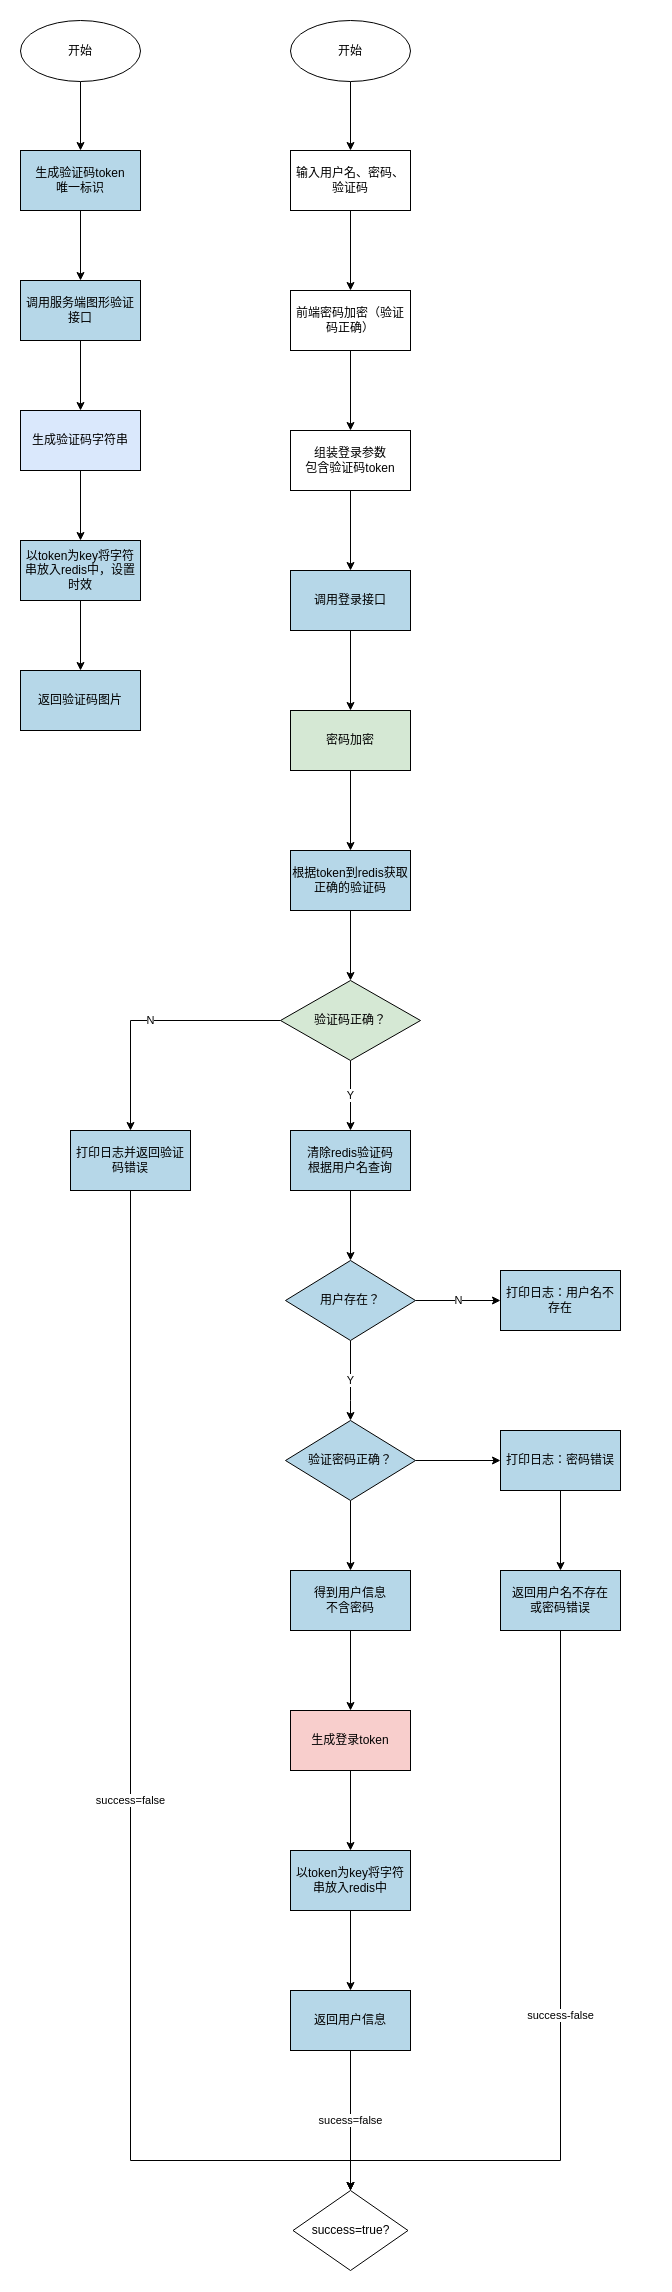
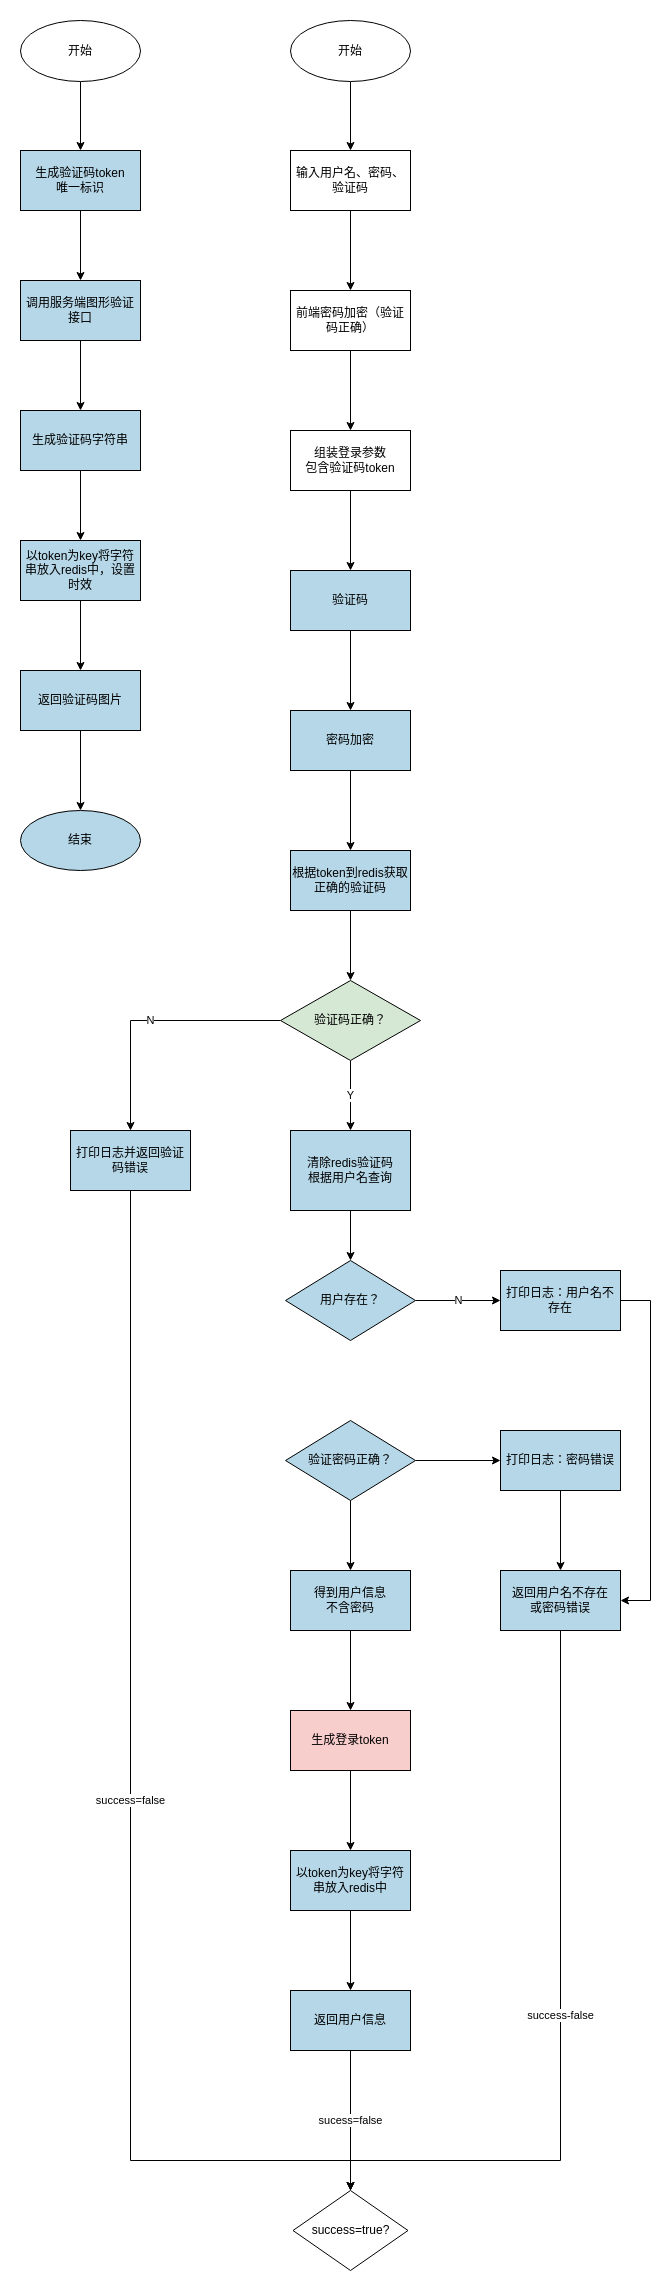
- <mxCell id="9" value="生成验证码字符串" style="whiteSpace=wrap;html=1;fillColor=#dae8fc;" vertex="1" parent="1"><mxGeometry x="20" y="410" width="120" height="60" as="geometry" /></mxCell>
+ <mxCell id="9" value="生成验证码字符串" style="whiteSpace=wrap;html=1;fillColor=#b6d7e8;" vertex="1" parent="1"><mxGeometry x="20" y="410" width="120" height="60" as="geometry" /></mxCell>
- <mxCell id="24" value="调用登录接口" style="whiteSpace=wrap;html=1;fillColor=#b6d7e8;" vertex="1" parent="1"><mxGeometry x="290" y="570" width="120" height="60" as="geometry" /></mxCell>
+ <mxCell id="24" value="验证码" style="whiteSpace=wrap;html=1;fillColor=#b6d7e8;" vertex="1" parent="1"><mxGeometry x="290" y="570" width="120" height="60" as="geometry" /></mxCell>
- <mxCell id="26" value="密码加密" style="whiteSpace=wrap;html=1;fillColor=#d5e8d4;" vertex="1" parent="1"><mxGeometry x="290" y="710" width="120" height="60" as="geometry" /></mxCell>
+ <mxCell id="26" value="密码加密" style="whiteSpace=wrap;html=1;fillColor=#b6d7e8;" vertex="1" parent="1"><mxGeometry x="290" y="710" width="120" height="60" as="geometry" /></mxCell>
+ <mxCell id="12" value="" style="edgeStyle=orthogonalEdgeStyle;rounded=0;orthogonalLoop=1;jettySize=auto;html=1;" edge="1" parent="1" source="13" target="14"><mxGeometry relative="1" as="geometry" /></mxCell>
+ <mxCell id="14" value="结束" style="ellipse;whiteSpace=wrap;html=1;fillColor=#b6d7e8;" vertex="1" parent="1"><mxGeometry x="20" y="810" width="120" height="60" as="geometry" /></mxCell>
- <mxCell id="35" value="清除redis验证码&lt;br&gt;根据用户名查询" style="whiteSpace=wrap;html=1;fillColor=#b6d7e8;" vertex="1" parent="1"><mxGeometry x="290" y="1130" width="120" height="60" as="geometry" /></mxCell>
+ <mxCell id="35" value="清除redis验证码&lt;br&gt;根据用户名查询" style="whiteSpace=wrap;html=1;fillColor=#b6d7e8;" vertex="1" parent="1"><mxGeometry x="290" y="1130" width="120" height="80" as="geometry" /></mxCell>
- <mxCell id="36" value="Y" style="edgeStyle=orthogonalEdgeStyle;rounded=0;orthogonalLoop=1;jettySize=auto;html=1;" edge="1" parent="1" source="38" target="41"><mxGeometry relative="1" as="geometry"><Array as="points"><mxPoint x="350" y="1400" /><mxPoint x="350" y="1400" /></Array></mxGeometry></mxCell>
+ <mxCell id="42" style="edgeStyle=orthogonalEdgeStyle;rounded=0;orthogonalLoop=1;jettySize=auto;html=1;entryX=1;entryY=0.5;entryDx=0;entryDy=0;exitX=1;exitY=0.5;exitDx=0;exitDy=0;" edge="1" parent="1" source="43" target="47"><mxGeometry relative="1" as="geometry"><mxPoint x="720" y="1300" as="targetPoint" /><Array as="points"><mxPoint x="650" y="1300" /><mxPoint x="650" y="1600" /></Array></mxGeometry></mxCell>
